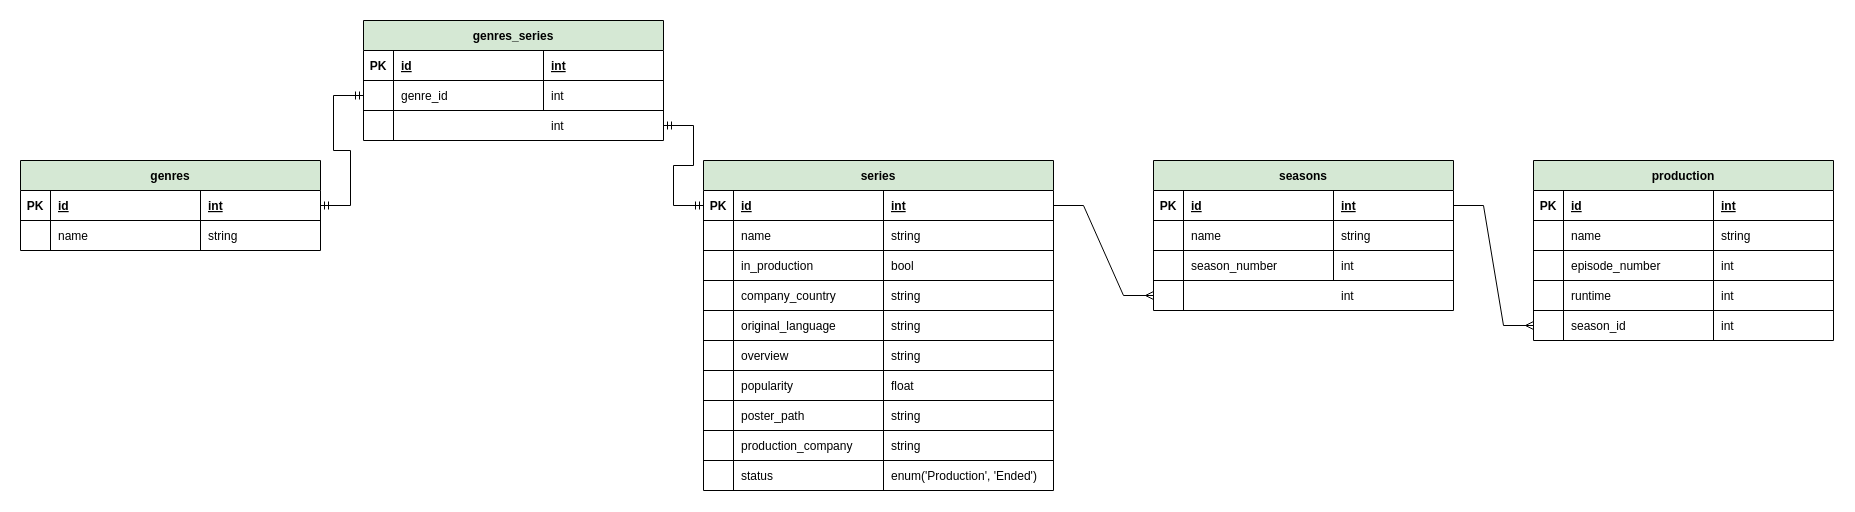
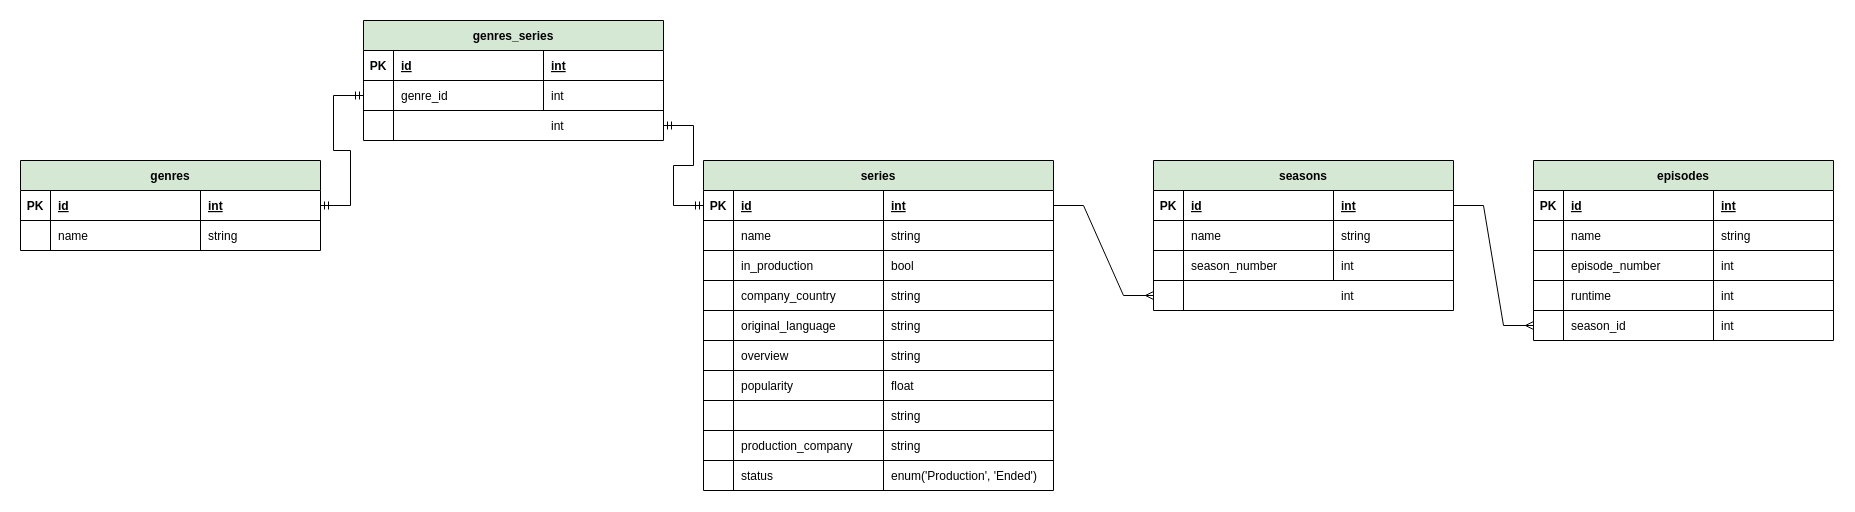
- <mxCell id="52" value="production" style="shape=table;startSize=30;container=1;collapsible=1;childLayout=tableLayout;fixedRows=1;rowLines=0;fontStyle=1;align=center;resizeLast=1;fillColor=#d5e8d4;strokeColor=default;swimlaneFillColor=default;" parent="1" vertex="1"><mxGeometry x="1533" y="160" width="300" height="180" as="geometry" /></mxCell>
+ <mxCell id="52" value="episodes" style="shape=table;startSize=30;container=1;collapsible=1;childLayout=tableLayout;fixedRows=1;rowLines=0;fontStyle=1;align=center;resizeLast=1;fillColor=#d5e8d4;strokeColor=default;swimlaneFillColor=default;" parent="1" vertex="1"><mxGeometry x="1533" y="160" width="300" height="180" as="geometry" /></mxCell>
- <mxCell id="33" value="poster_path" style="shape=partialRectangle;connectable=0;fillColor=none;top=1;left=0;bottom=0;right=0;align=left;spacingLeft=6;overflow=hidden;" parent="31" vertex="1"><mxGeometry x="30" width="150" height="30" as="geometry"><mxRectangle width="150" height="30" as="alternateBounds" /></mxGeometry></mxCell>
